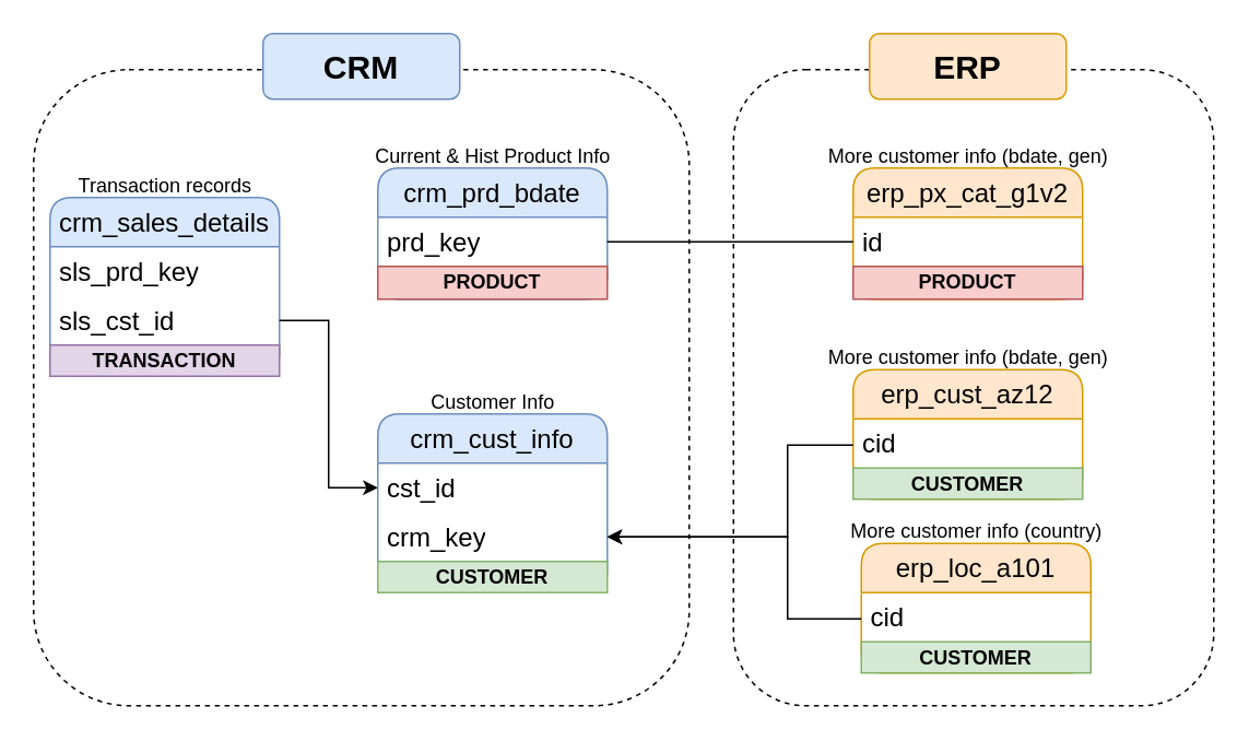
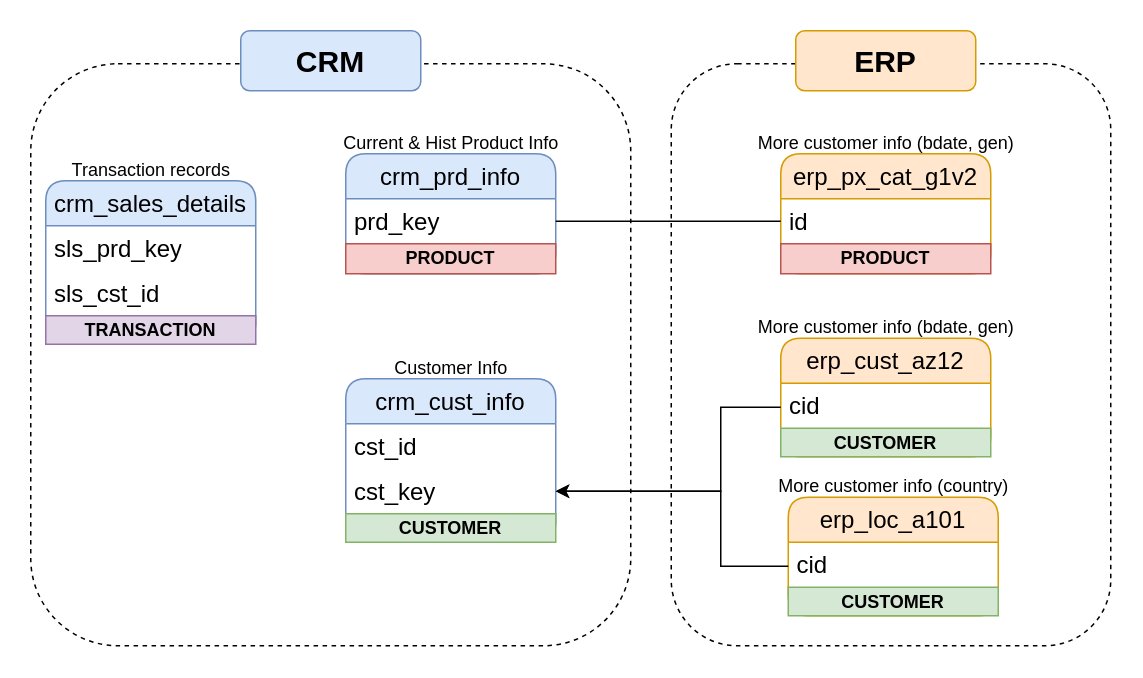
- <mxCell id="9" value="crm_prd_bdate" style="swimlane;fontStyle=0;childLayout=stackLayout;horizontal=1;startSize=30;horizontalStack=0;resizeParent=1;resizeParentMax=0;resizeLast=0;collapsible=1;marginBottom=0;whiteSpace=wrap;html=1;rounded=1;fillColor=#dae8fc;strokeColor=#6c8ebf;fontSize=16;" vertex="1" parent="1"><mxGeometry x="230" y="102" width="140" height="80" as="geometry" /></mxCell>
+ <mxCell id="9" value="crm_prd_info" style="swimlane;fontStyle=0;childLayout=stackLayout;horizontal=1;startSize=30;horizontalStack=0;resizeParent=1;resizeParentMax=0;resizeLast=0;collapsible=1;marginBottom=0;whiteSpace=wrap;html=1;rounded=1;fillColor=#dae8fc;strokeColor=#6c8ebf;fontSize=16;" vertex="1" parent="1"><mxGeometry x="230" y="102" width="140" height="80" as="geometry" /></mxCell>
- <mxCell id="18" style="edgeStyle=orthogonalEdgeStyle;rounded=0;orthogonalLoop=1;jettySize=auto;html=1;entryX=0;entryY=0.5;entryDx=0;entryDy=0;" edge="1" parent="1" source="15" target="5"><mxGeometry relative="1" as="geometry" /></mxCell>
- <mxCell id="6" value="crm_key" style="text;strokeColor=none;fillColor=none;align=left;verticalAlign=middle;spacingLeft=4;spacingRight=4;overflow=hidden;points=[[0,0.5],[1,0.5]];portConstraint=eastwest;rotatable=0;whiteSpace=wrap;html=1;fontSize=16;" vertex="1" parent="4"><mxGeometry y="60" width="140" height="30" as="geometry" /></mxCell>
+ <mxCell id="6" value="cst_key" style="text;strokeColor=none;fillColor=none;align=left;verticalAlign=middle;spacingLeft=4;spacingRight=4;overflow=hidden;points=[[0,0.5],[1,0.5]];portConstraint=eastwest;rotatable=0;whiteSpace=wrap;html=1;fontSize=16;" vertex="1" parent="4"><mxGeometry y="60" width="140" height="30" as="geometry" /></mxCell>
